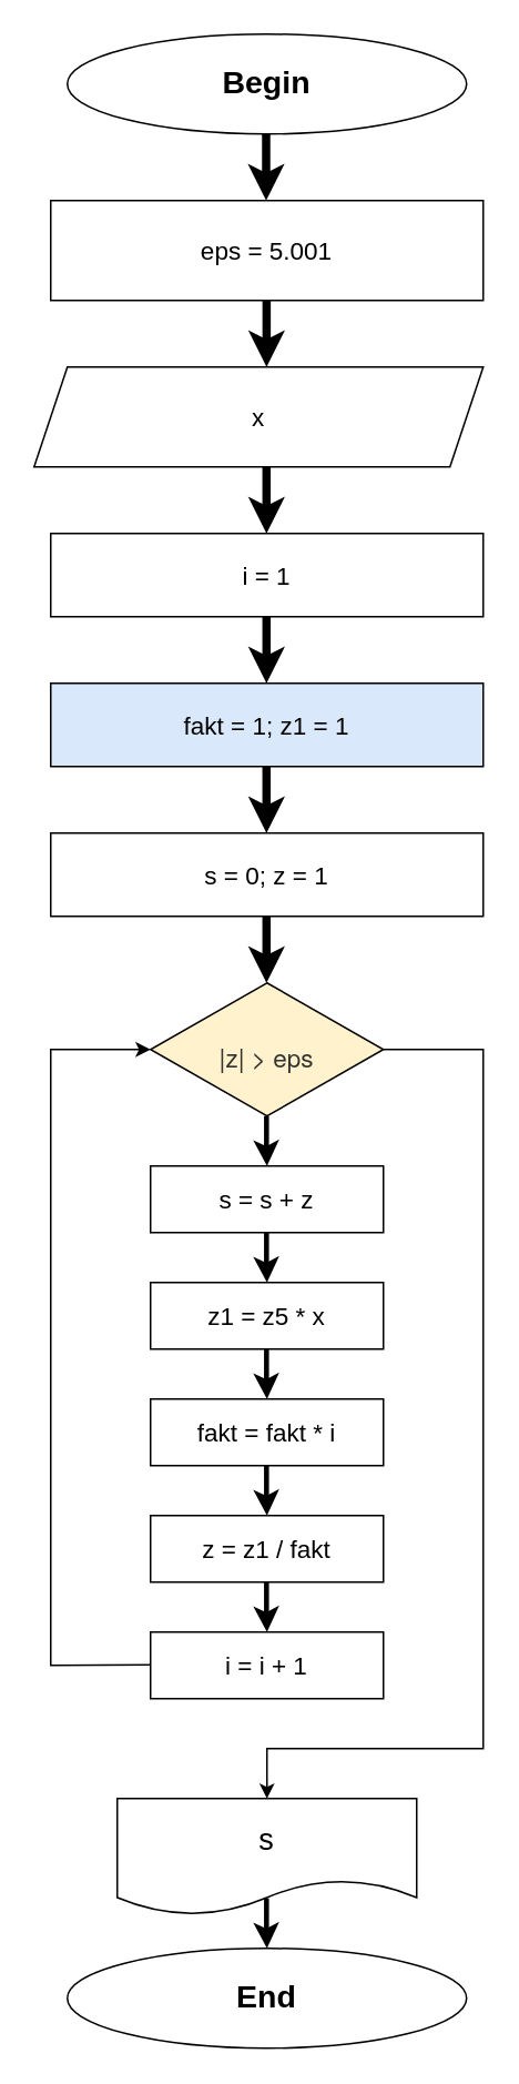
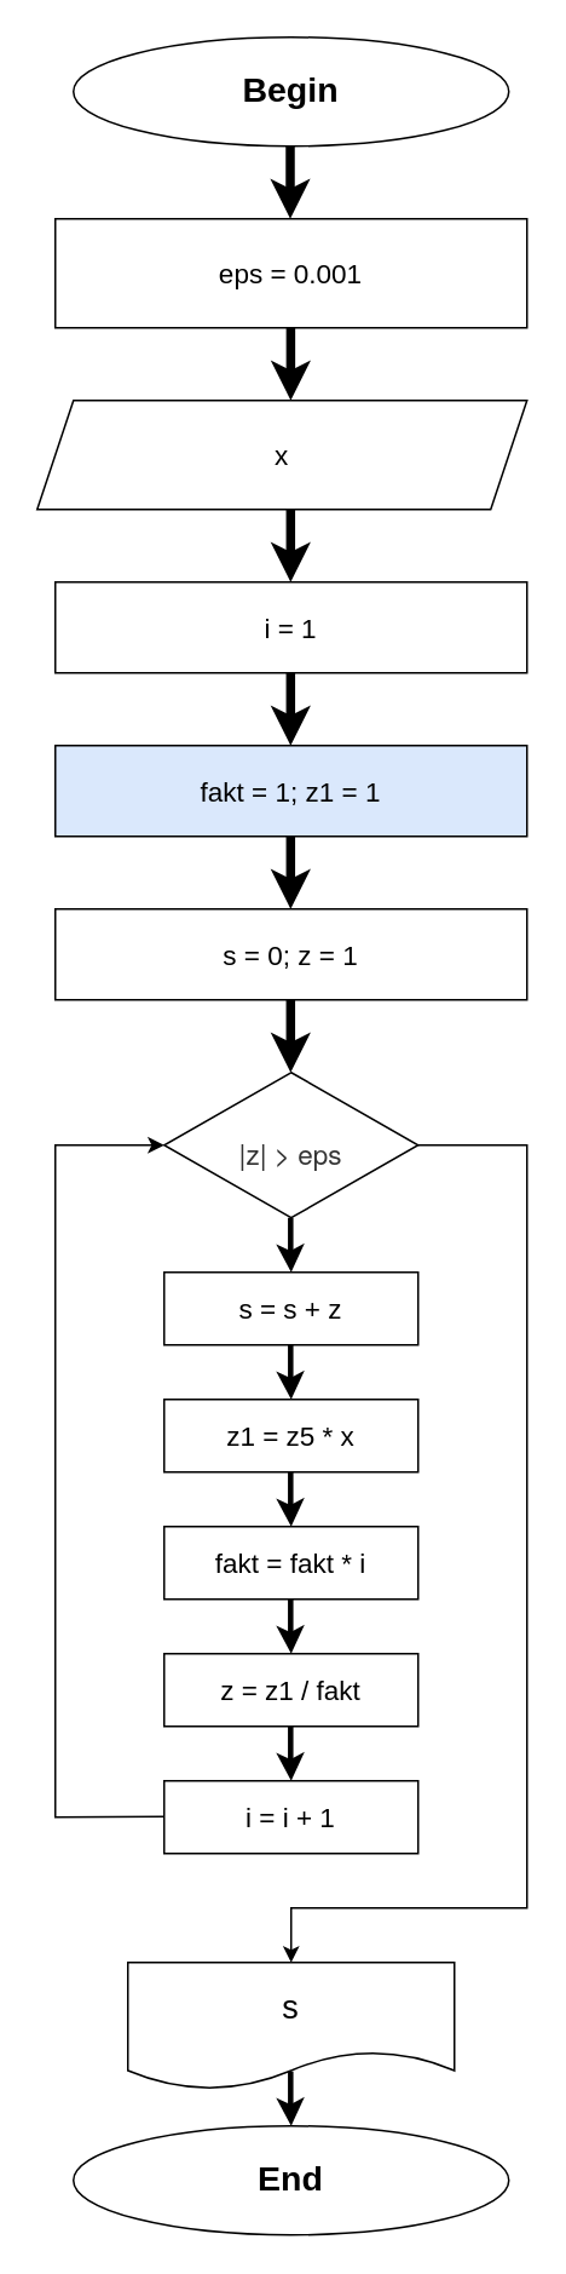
- <mxCell id="4" value="&lt;font style=&quot;font-size: 15px;&quot;&gt;eps = 5.001&lt;/font&gt;" style="rounded=0;whiteSpace=wrap;html=1;" vertex="1" parent="1"><mxGeometry x="30" y="120" width="260" height="60" as="geometry" /></mxCell>
+ <mxCell id="4" value="&lt;font style=&quot;font-size: 15px;&quot;&gt;eps = 0.001&lt;/font&gt;" style="rounded=0;whiteSpace=wrap;html=1;" vertex="1" parent="1"><mxGeometry x="30" y="120" width="260" height="60" as="geometry" /></mxCell>
- <mxCell id="14" value="&lt;h1 style=&quot;box-sizing: border-box; margin: 30px 0px 15px; font-family: Dosis, &amp;quot;Helvetica Neue&amp;quot;, &amp;quot;Open Sans&amp;quot;, Arial, sans-serif; font-weight: 400; line-height: 1.1; color: rgb(51, 51, 51); -webkit-font-smoothing: antialiased; caret-color: rgb(51, 51, 51);&quot;&gt;&lt;sup&gt;&lt;font style=&quot;font-size: 15px;&quot;&gt;|z| &amp;gt; eps&lt;/font&gt;&lt;/sup&gt;&lt;/h1&gt;" style="rhombus;whiteSpace=wrap;html=1;align=center;fillColor=#fff2cc;" vertex="1" parent="1"><mxGeometry x="90" y="590" width="140" height="80" as="geometry" /></mxCell>
+ <mxCell id="14" value="&lt;h1 style=&quot;box-sizing: border-box; margin: 30px 0px 15px; font-family: Dosis, &amp;quot;Helvetica Neue&amp;quot;, &amp;quot;Open Sans&amp;quot;, Arial, sans-serif; font-weight: 400; line-height: 1.1; color: rgb(51, 51, 51); -webkit-font-smoothing: antialiased; caret-color: rgb(51, 51, 51);&quot;&gt;&lt;sup&gt;&lt;font style=&quot;font-size: 15px;&quot;&gt;|z| &amp;gt; eps&lt;/font&gt;&lt;/sup&gt;&lt;/h1&gt;" style="rhombus;whiteSpace=wrap;html=1;align=center;" vertex="1" parent="1"><mxGeometry x="90" y="590" width="140" height="80" as="geometry" /></mxCell>
